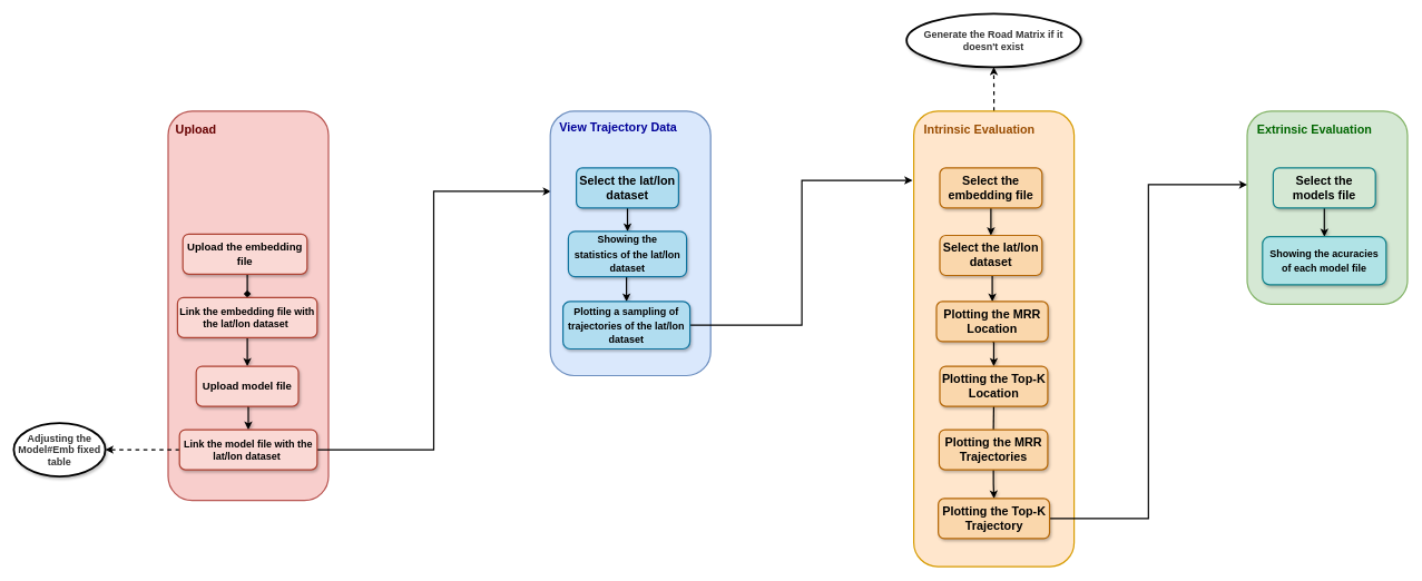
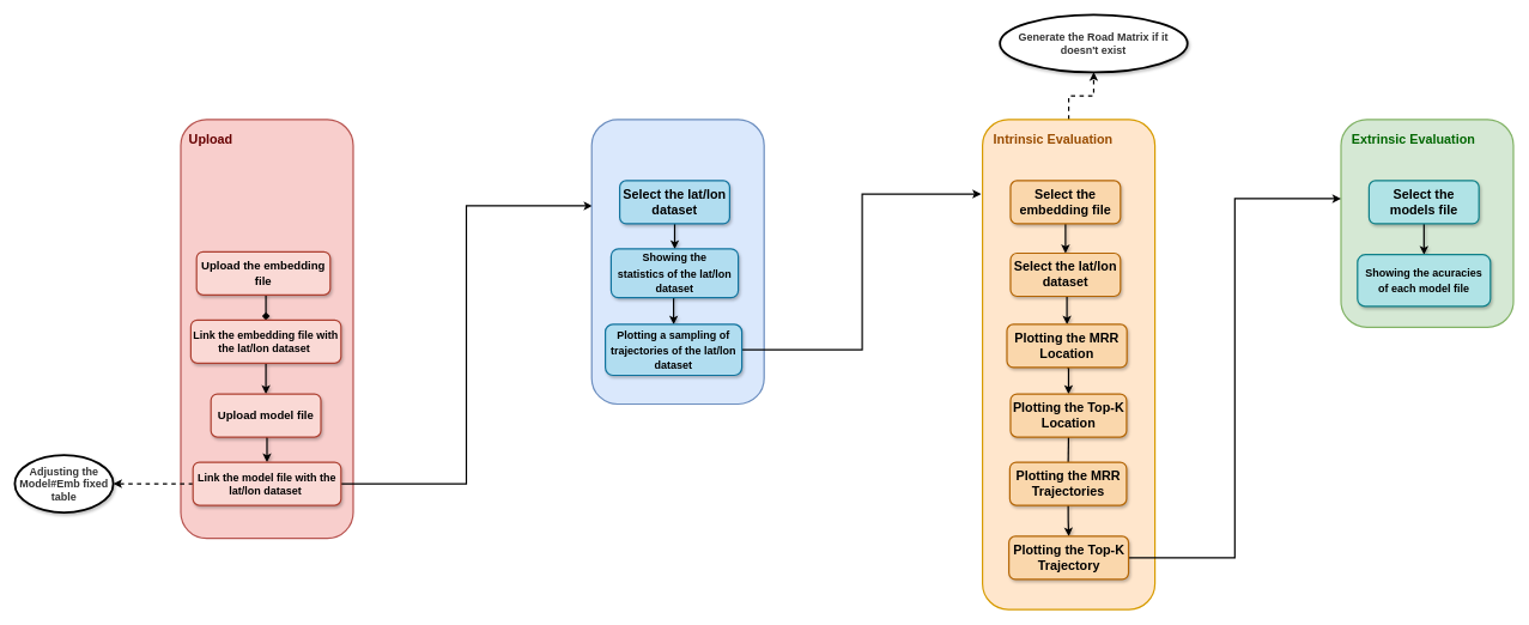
- <mxCell id="42" value="&lt;b&gt;&lt;font color=&quot;#333333&quot;&gt;Generate the Road Matrix if it doesn't exist&lt;/font&gt;&lt;/b&gt;" style="ellipse;whiteSpace=wrap;html=1;rounded=1;shadow=1;labelBackgroundColor=none;strokeWidth=3;fontSize=15;fontColor=#000099;" vertex="1" parent="1"><mxGeometry x="1356.25" y="20" width="261" height="80" as="geometry" /></mxCell>
+ <mxCell id="42" value="&lt;b&gt;&lt;font color=&quot;#333333&quot;&gt;Generate the Road Matrix if it doesn't exist&lt;/font&gt;&lt;/b&gt;" style="ellipse;whiteSpace=wrap;html=1;rounded=1;shadow=1;labelBackgroundColor=none;strokeWidth=3;fontSize=15;fontColor=#000099;" vertex="1" parent="1"><mxGeometry x="1391.25" y="20" width="261" height="80" as="geometry" /></mxCell>
- <mxCell id="12" value="&lt;span style=&quot;font-size: 18px;&quot;&gt;&lt;b style=&quot;&quot;&gt;&lt;font color=&quot;#000099&quot;&gt;View Trajectory Data&lt;/font&gt;&lt;/b&gt;&lt;/span&gt;" style="text;html=1;strokeColor=none;fillColor=none;align=center;verticalAlign=middle;whiteSpace=wrap;rounded=0;shadow=0;strokeWidth=2;" vertex="1" parent="1"><mxGeometry x="835" y="179" width="180" height="21" as="geometry" /></mxCell>
- <mxCell id="35" value="&lt;b&gt;Select the models file&lt;/b&gt;" style="rounded=1;whiteSpace=wrap;html=1;shadow=1;labelBackgroundColor=none;strokeWidth=2;fontSize=18;fillColor=#d5e8d4;strokeColor=#0e8088;" vertex="1" parent="1"><mxGeometry x="1905" y="251" width="153" height="60" as="geometry" /></mxCell>
+ <mxCell id="35" value="&lt;b&gt;Select the models file&lt;/b&gt;" style="rounded=1;whiteSpace=wrap;html=1;shadow=1;labelBackgroundColor=none;strokeWidth=2;fontSize=18;fillColor=#b0e3e6;strokeColor=#0e8088;" vertex="1" parent="1"><mxGeometry x="1905" y="251" width="153" height="60" as="geometry" /></mxCell>
